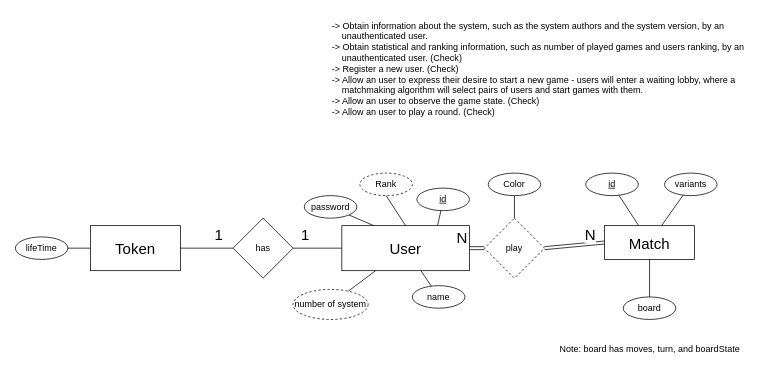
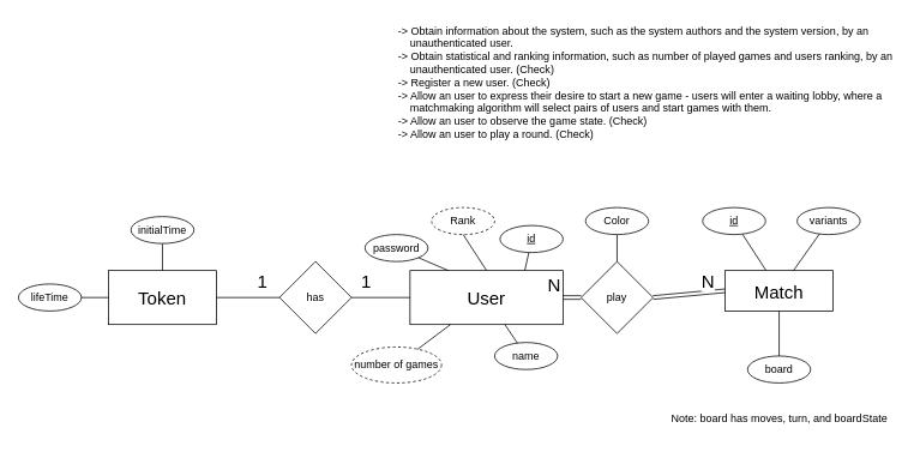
+ <mxCell id="36" value="initialTime" style="ellipse;whiteSpace=wrap;html=1;" parent="1" vertex="1"><mxGeometry x="145" y="240" width="70" height="30" as="geometry" /></mxCell>
+ <mxCell id="35" value="" style="endArrow=none;html=1;rounded=0;" parent="1" source="29" target="36" edge="1"><mxGeometry width="50" height="50" relative="1" as="geometry"><mxPoint x="380" y="430" as="sourcePoint" /><mxPoint x="190" y="250" as="targetPoint" /></mxGeometry></mxCell>
- <mxCell id="4" value="play" style="rhombus;whiteSpace=wrap;html=1;dashed=1;" parent="1" vertex="1"><mxGeometry x="645" y="290" width="80" height="80" as="geometry" /></mxCell>
+ <mxCell id="4" value="play" style="rhombus;whiteSpace=wrap;html=1;" parent="1" vertex="1"><mxGeometry x="645" y="290" width="80" height="80" as="geometry" /></mxCell>
- <mxCell id="11" value="number of system" style="ellipse;whiteSpace=wrap;html=1;dashed=1;" parent="1" vertex="1"><mxGeometry x="390" y="385" width="100" height="40" as="geometry" /></mxCell>
+ <mxCell id="11" value="number of games" style="ellipse;whiteSpace=wrap;html=1;dashed=1;" parent="1" vertex="1"><mxGeometry x="390" y="385" width="100" height="40" as="geometry" /></mxCell>
